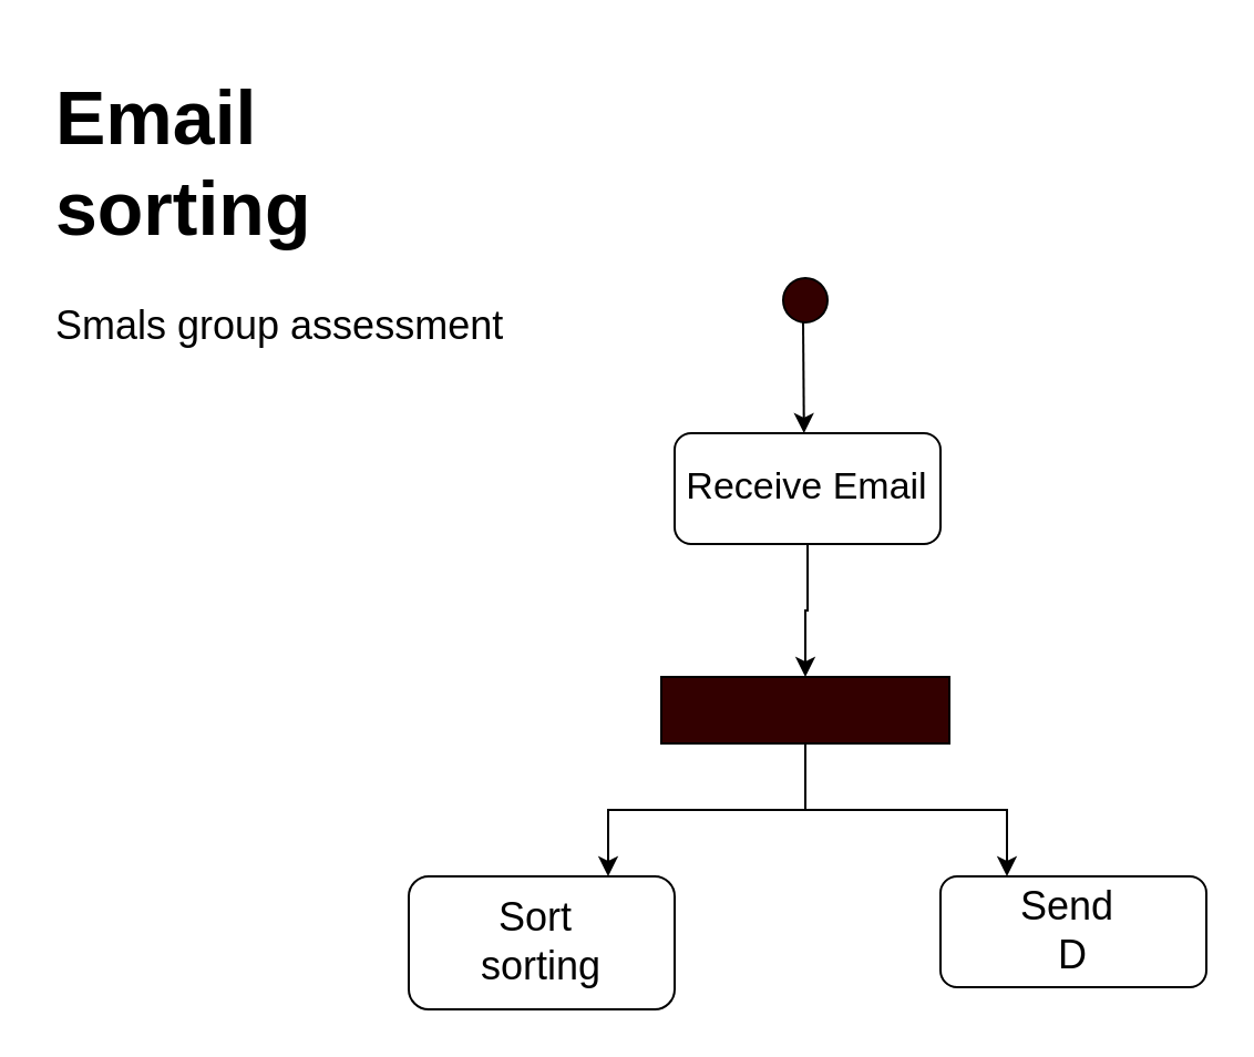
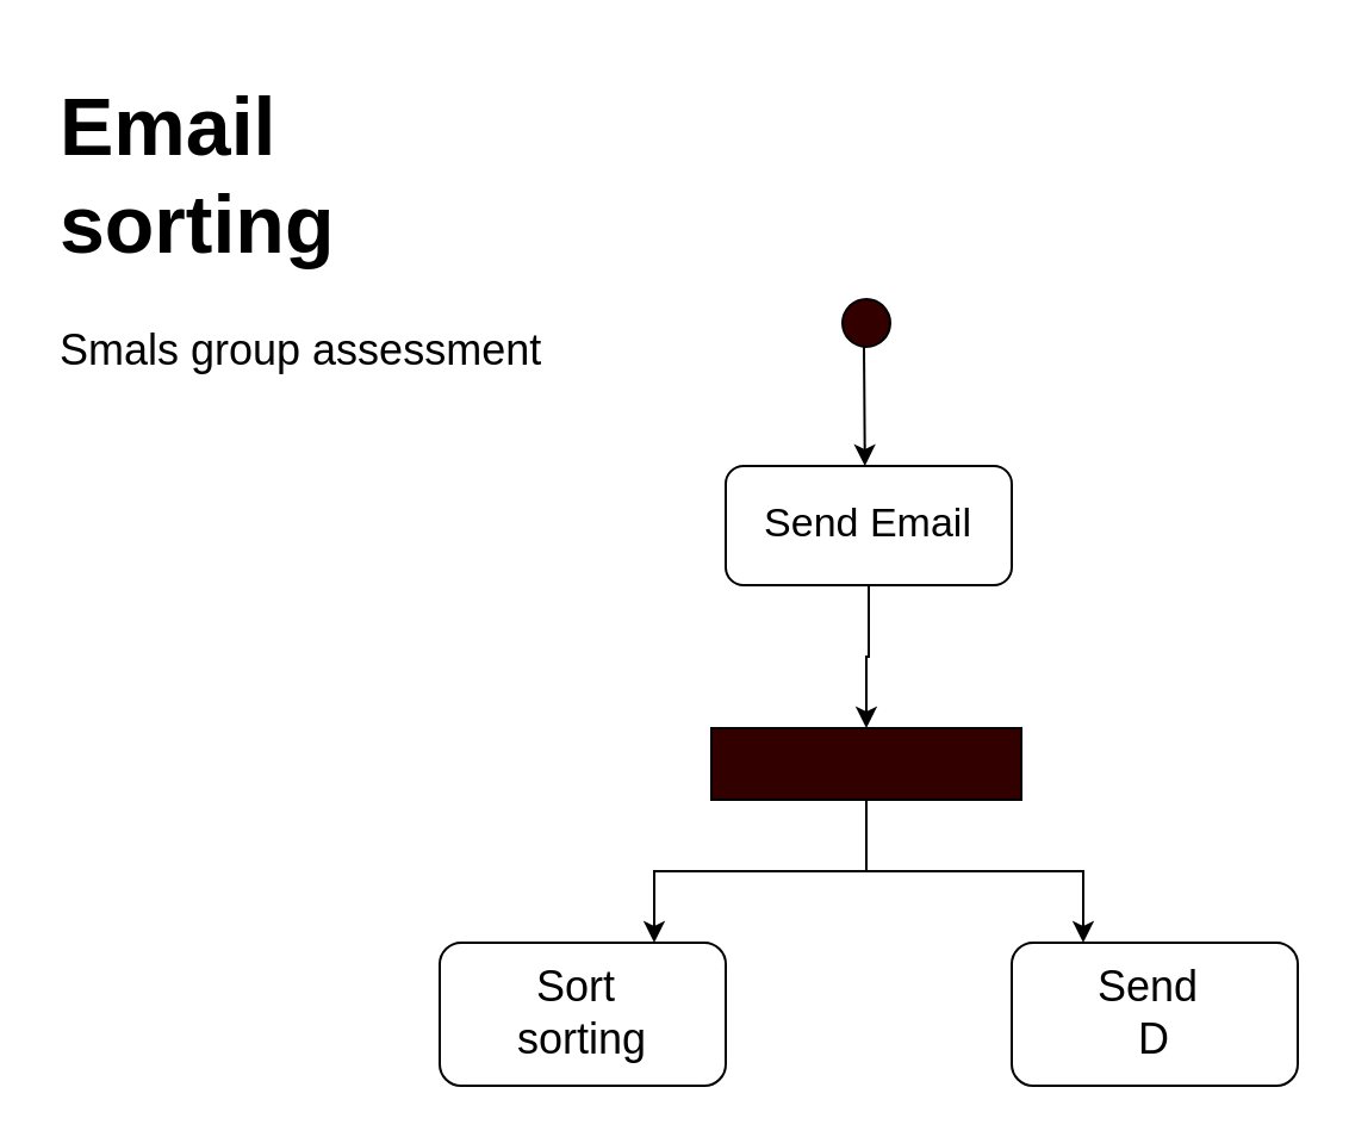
- <mxCell id="5" value="&lt;font style=&quot;font-size: 17px;&quot;&gt;Receive Email&lt;/font&gt;" style="rounded=1;whiteSpace=wrap;html=1;fillColor=#FFFFFF;" vertex="1" parent="1"><mxGeometry x="304" y="195" width="120" height="50" as="geometry" /></mxCell>
+ <mxCell id="5" value="&lt;font style=&quot;font-size: 17px;&quot;&gt;Send Email&lt;/font&gt;" style="rounded=1;whiteSpace=wrap;html=1;fillColor=#FFFFFF;" vertex="1" parent="1"><mxGeometry x="304" y="195" width="120" height="50" as="geometry" /></mxCell>
- <mxCell id="11" value="Send&amp;nbsp;&lt;br&gt;D" style="rounded=1;whiteSpace=wrap;html=1;fontSize=18;fillColor=#FFFFFF;" vertex="1" parent="1"><mxGeometry x="424" y="395" width="120" height="50" as="geometry" /></mxCell>
+ <mxCell id="11" value="Send&amp;nbsp;&lt;br&gt;D" style="rounded=1;whiteSpace=wrap;html=1;fontSize=18;fillColor=#FFFFFF;" vertex="1" parent="1"><mxGeometry x="424" y="395" width="120" height="60" as="geometry" /></mxCell>
